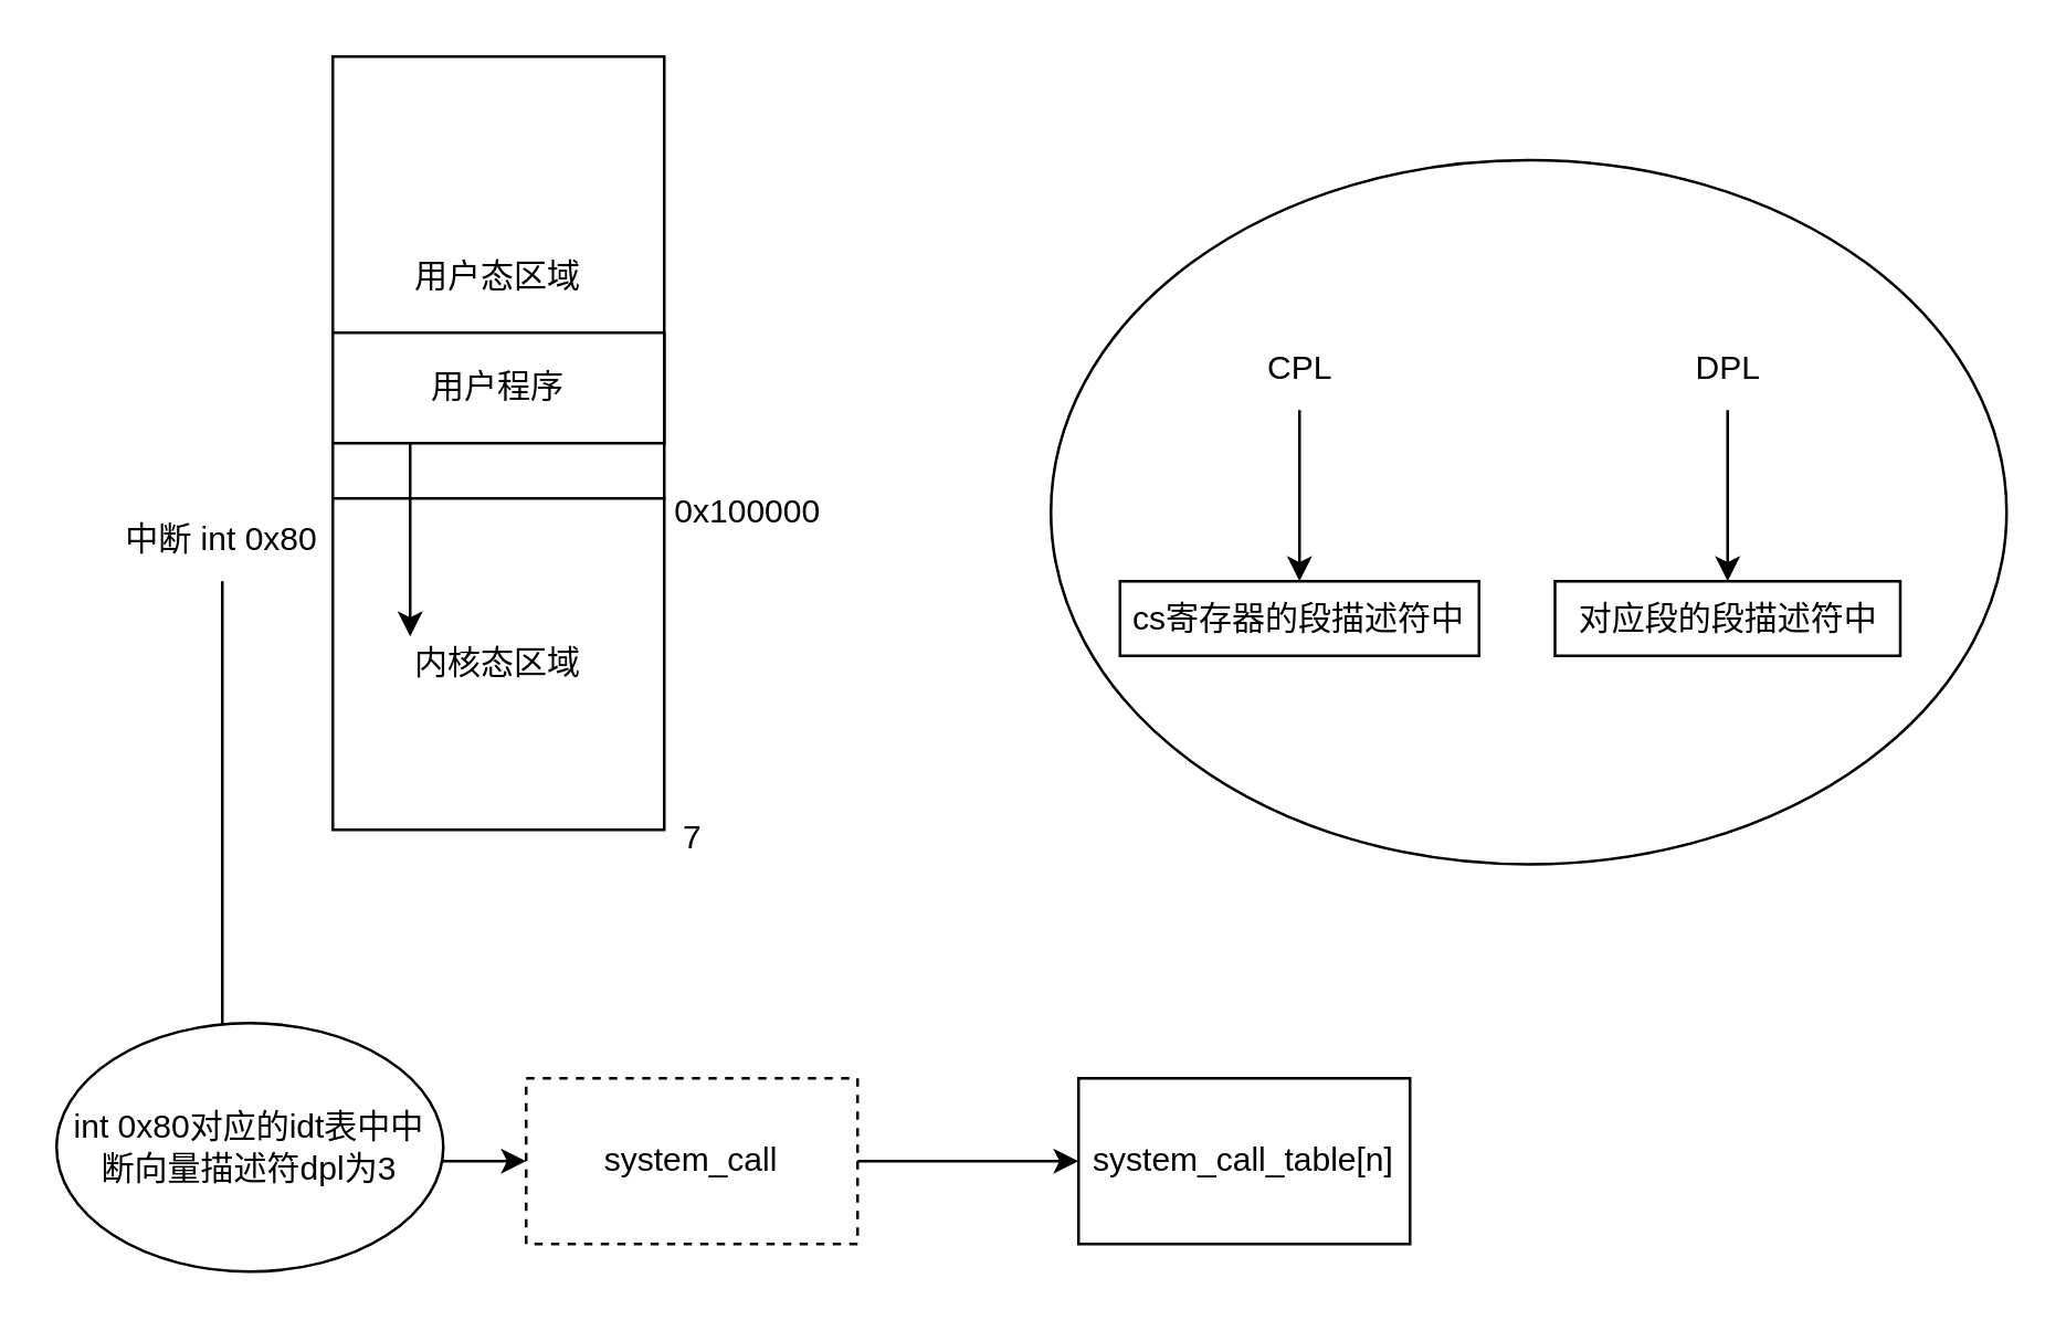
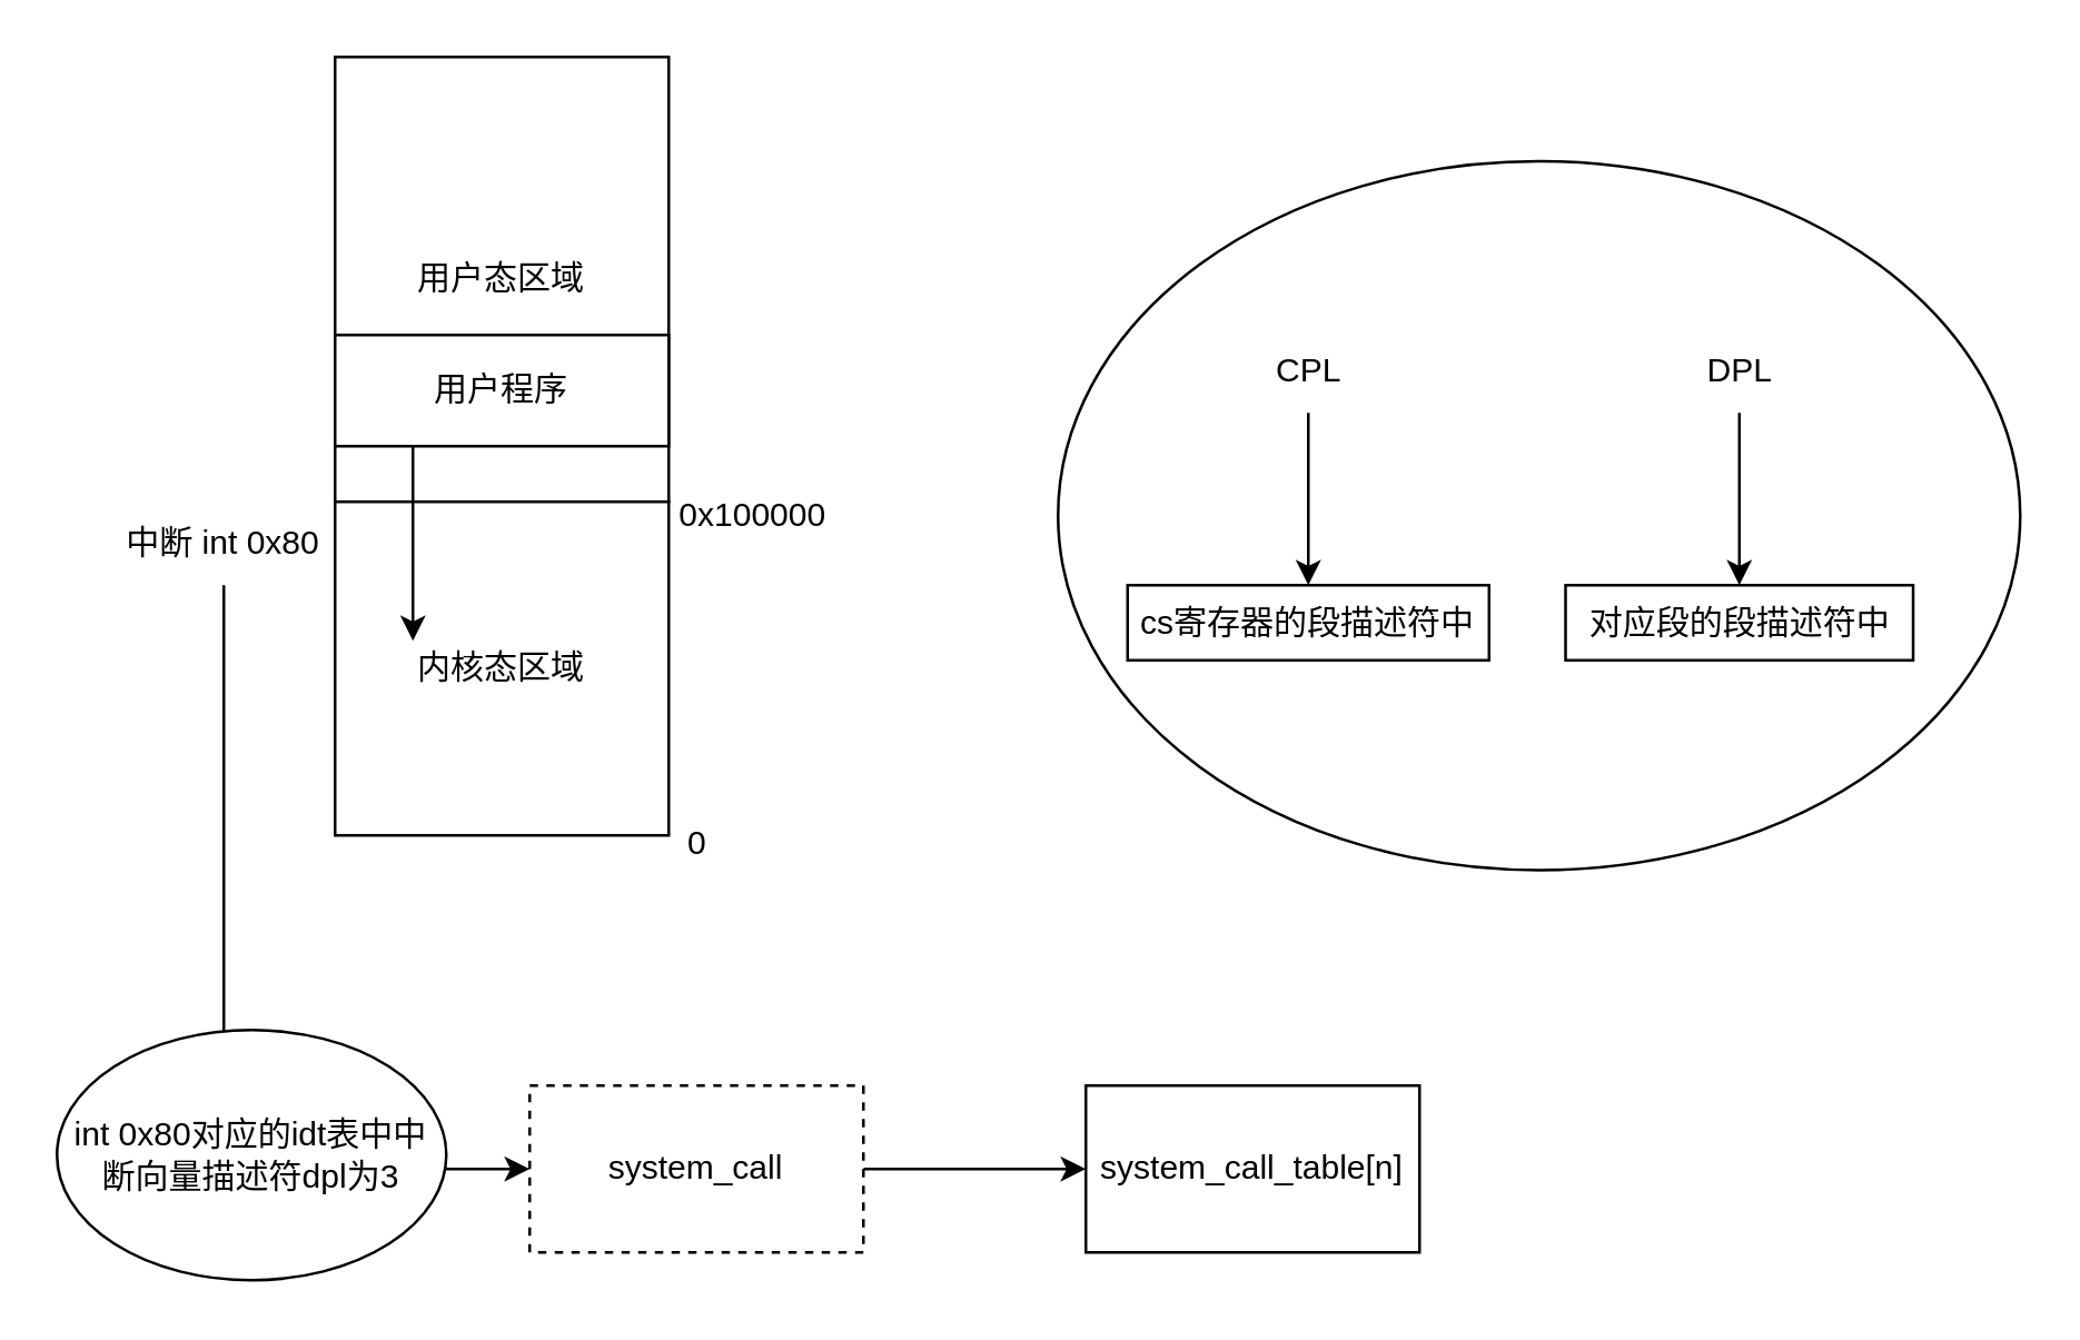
- <mxCell id="6" value="7" style="text;html=1;align=center;verticalAlign=middle;resizable=0;points=[];autosize=1;strokeColor=none;fillColor=none;" vertex="1" parent="1"><mxGeometry x="235" y="288" width="30" height="30" as="geometry" /></mxCell>
+ <mxCell id="6" value="0" style="text;html=1;align=center;verticalAlign=middle;resizable=0;points=[];autosize=1;strokeColor=none;fillColor=none;" vertex="1" parent="1"><mxGeometry x="235" y="288" width="30" height="30" as="geometry" /></mxCell>
